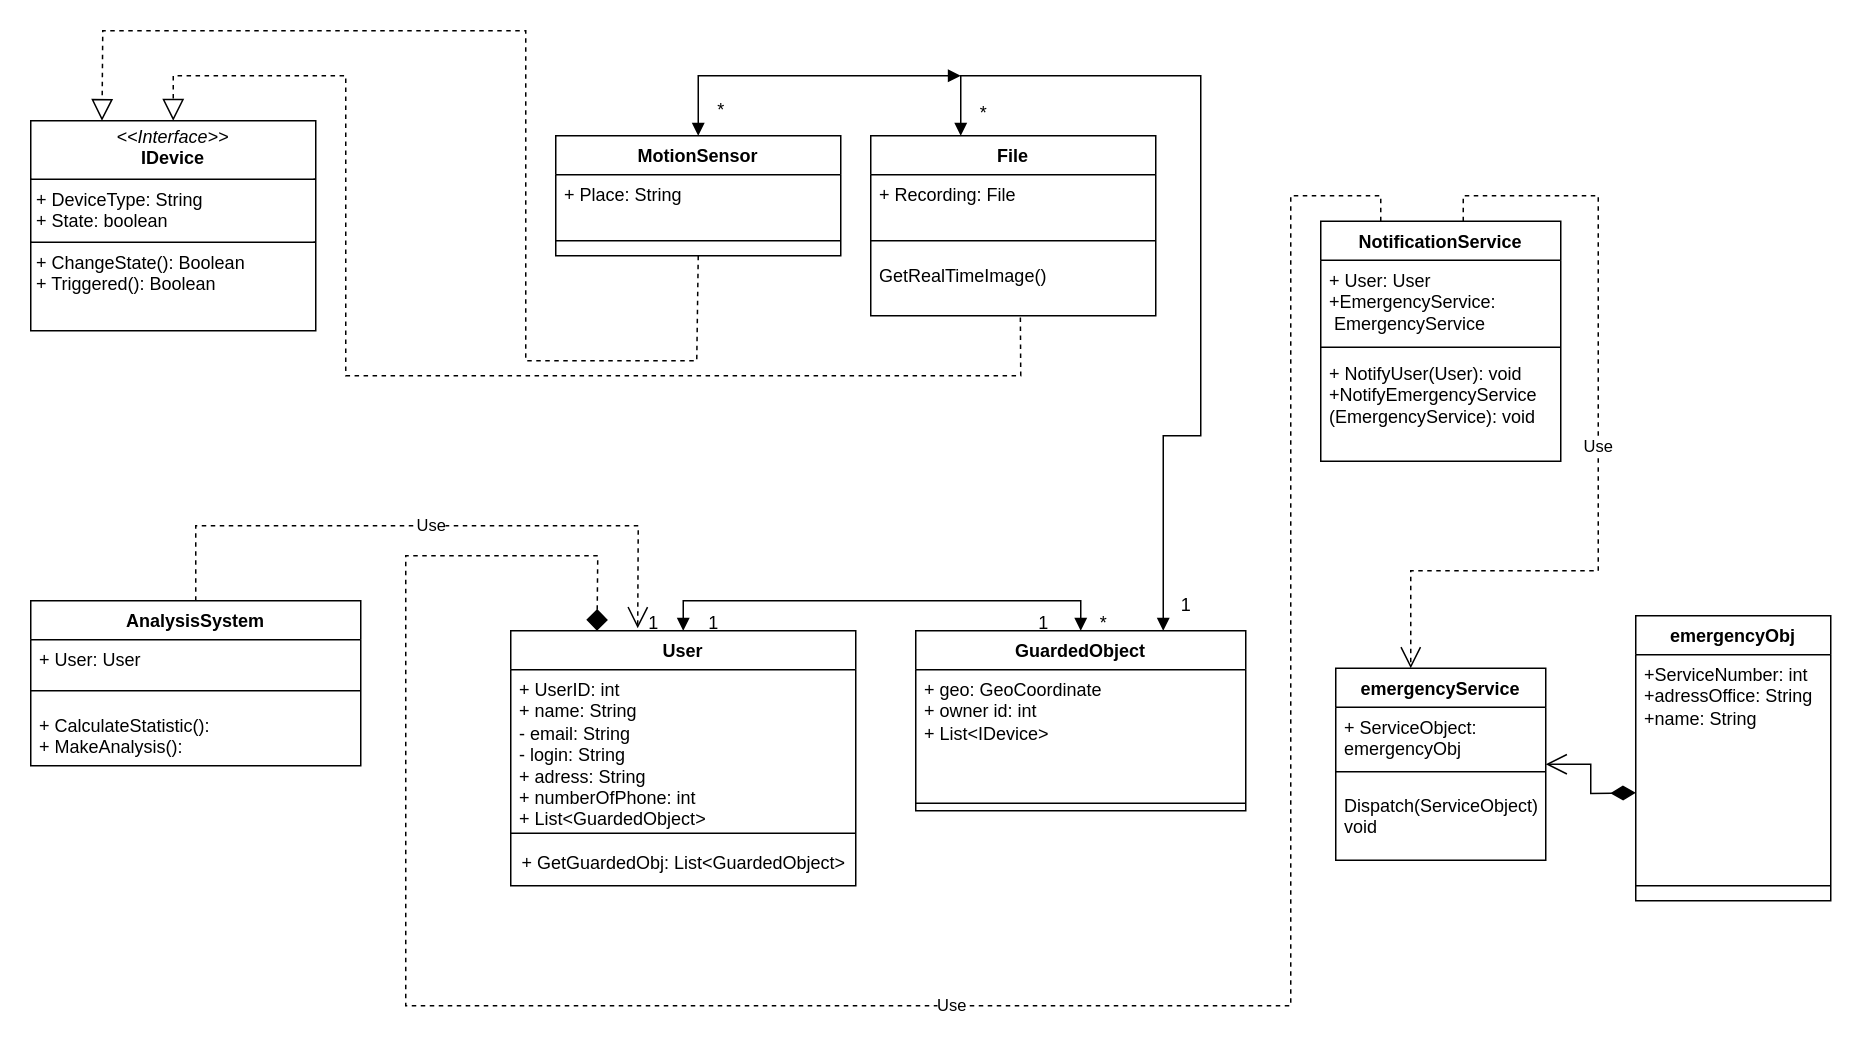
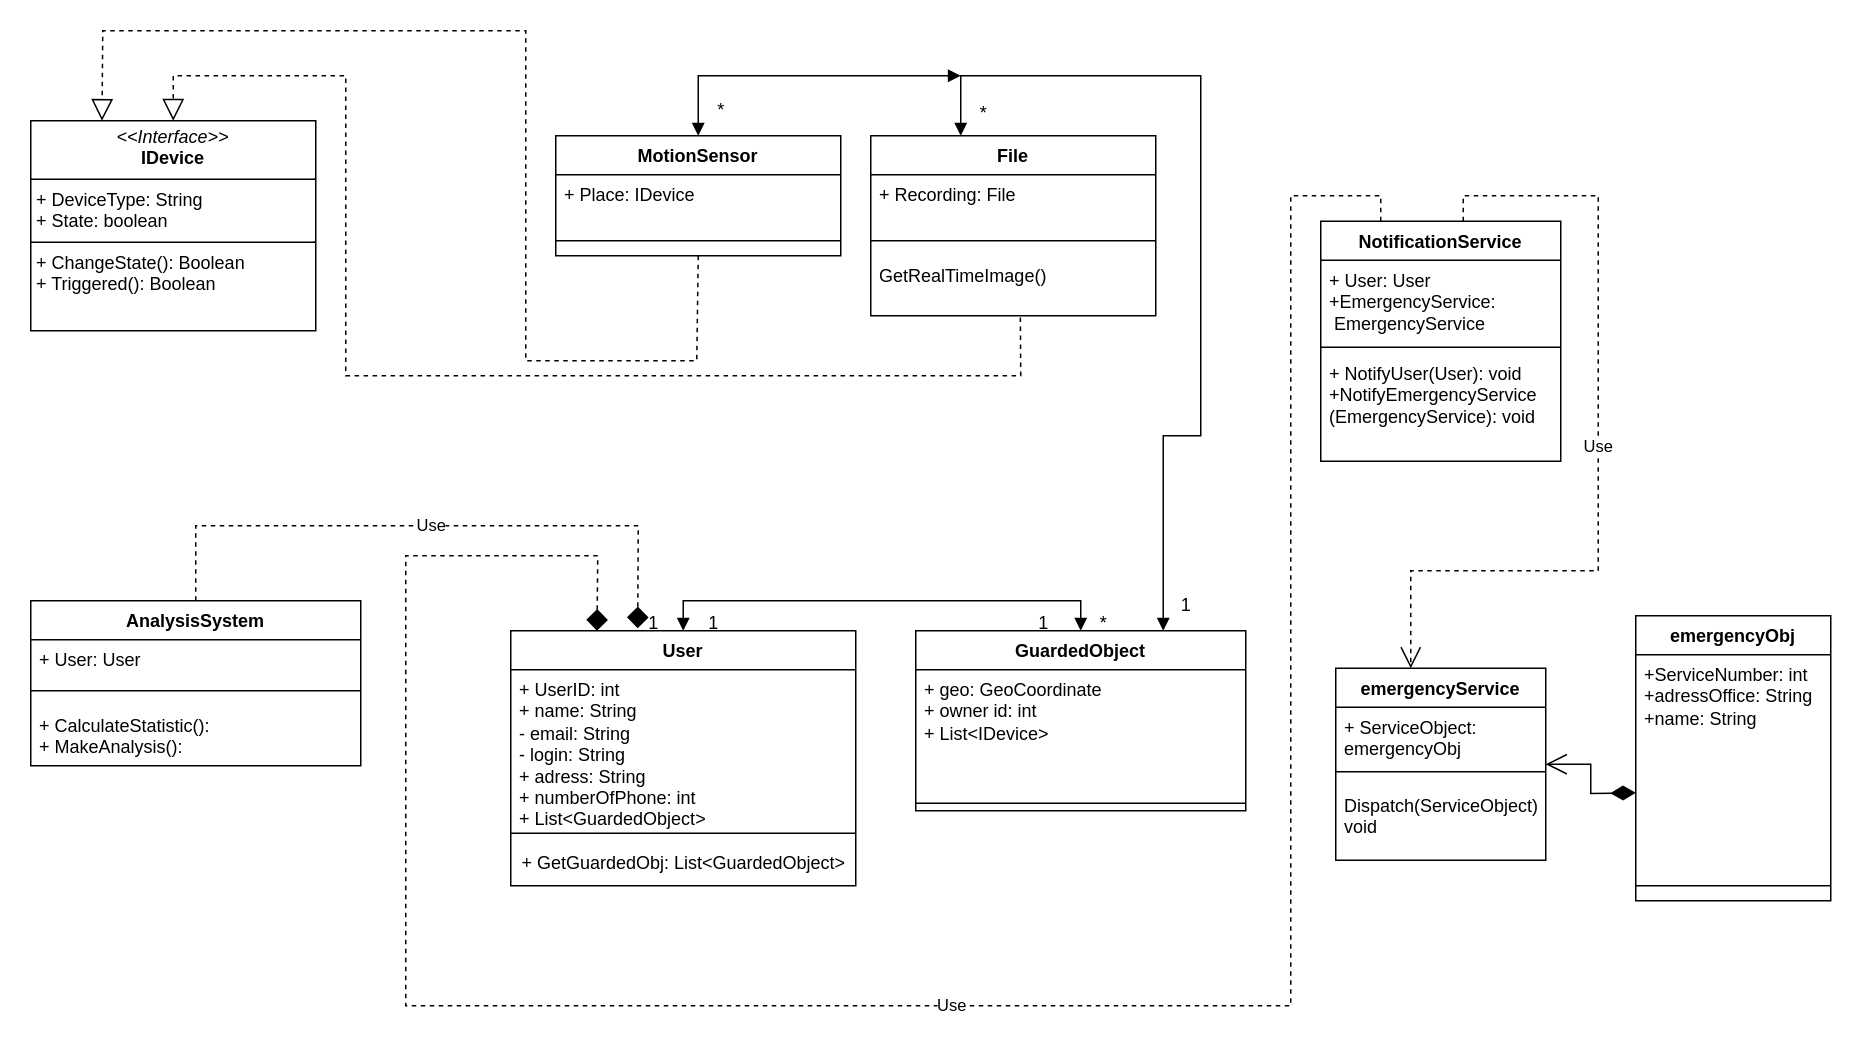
- <mxCell id="27" value="&lt;div&gt;+ Place: String&lt;/div&gt;" style="text;strokeColor=none;fillColor=none;align=left;verticalAlign=top;spacingLeft=4;spacingRight=4;overflow=hidden;rotatable=0;points=[[0,0.5],[1,0.5]];portConstraint=eastwest;whiteSpace=wrap;html=1;" parent="26" vertex="1"><mxGeometry y="26" width="190" height="34" as="geometry" /></mxCell>
+ <mxCell id="27" value="&lt;div&gt;+ Place: IDevice&lt;/div&gt;" style="text;strokeColor=none;fillColor=none;align=left;verticalAlign=top;spacingLeft=4;spacingRight=4;overflow=hidden;rotatable=0;points=[[0,0.5],[1,0.5]];portConstraint=eastwest;whiteSpace=wrap;html=1;" parent="26" vertex="1"><mxGeometry y="26" width="190" height="34" as="geometry" /></mxCell>
- <mxCell id="43" value="Use" style="endArrow=open;endSize=12;dashed=1;html=1;rounded=0;exitX=0.5;exitY=0;exitDx=0;exitDy=0;entryX=0.368;entryY=-0.01;entryDx=0;entryDy=0;entryPerimeter=0;" parent="1" source="12" target="5" edge="1"><mxGeometry width="160" relative="1" as="geometry"><mxPoint x="290" y="370" as="sourcePoint" /><mxPoint x="450" y="370" as="targetPoint" /><Array as="points"><mxPoint x="130" y="350" /><mxPoint x="425" y="350" /></Array></mxGeometry></mxCell>
+ <mxCell id="43" value="Use" style="endArrow=diamond;endSize=12;dashed=1;html=1;rounded=0;exitX=0.5;exitY=0;exitDx=0;exitDy=0;entryX=0.368;entryY=-0.01;entryDx=0;entryDy=0;entryPerimeter=0;" parent="1" source="12" target="5" edge="1"><mxGeometry width="160" relative="1" as="geometry"><mxPoint x="290" y="370" as="sourcePoint" /><mxPoint x="450" y="370" as="targetPoint" /><Array as="points"><mxPoint x="130" y="350" /><mxPoint x="425" y="350" /></Array></mxGeometry></mxCell>
